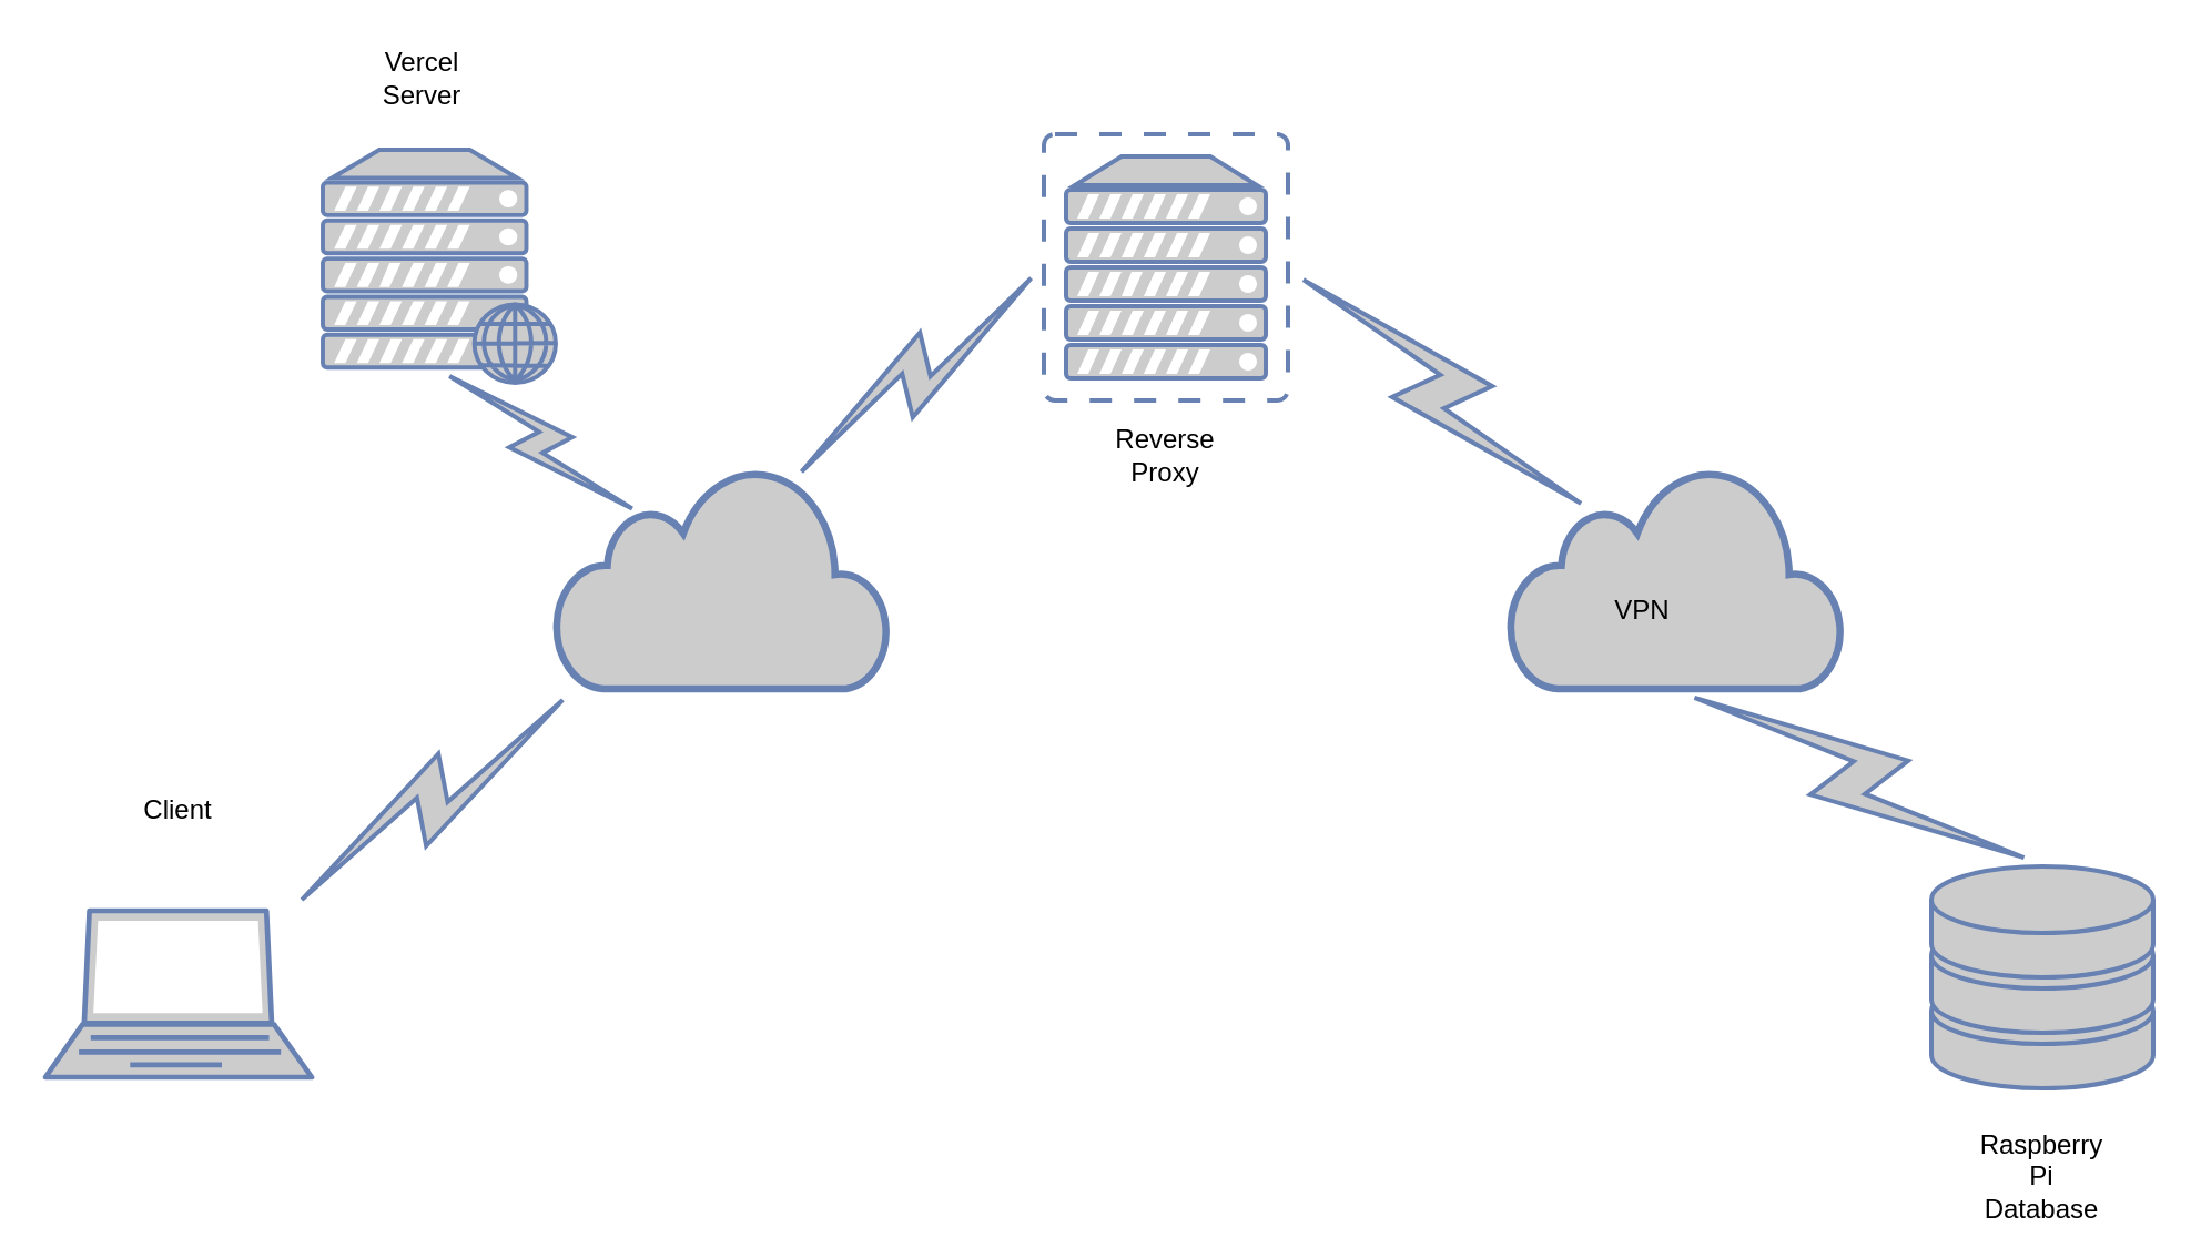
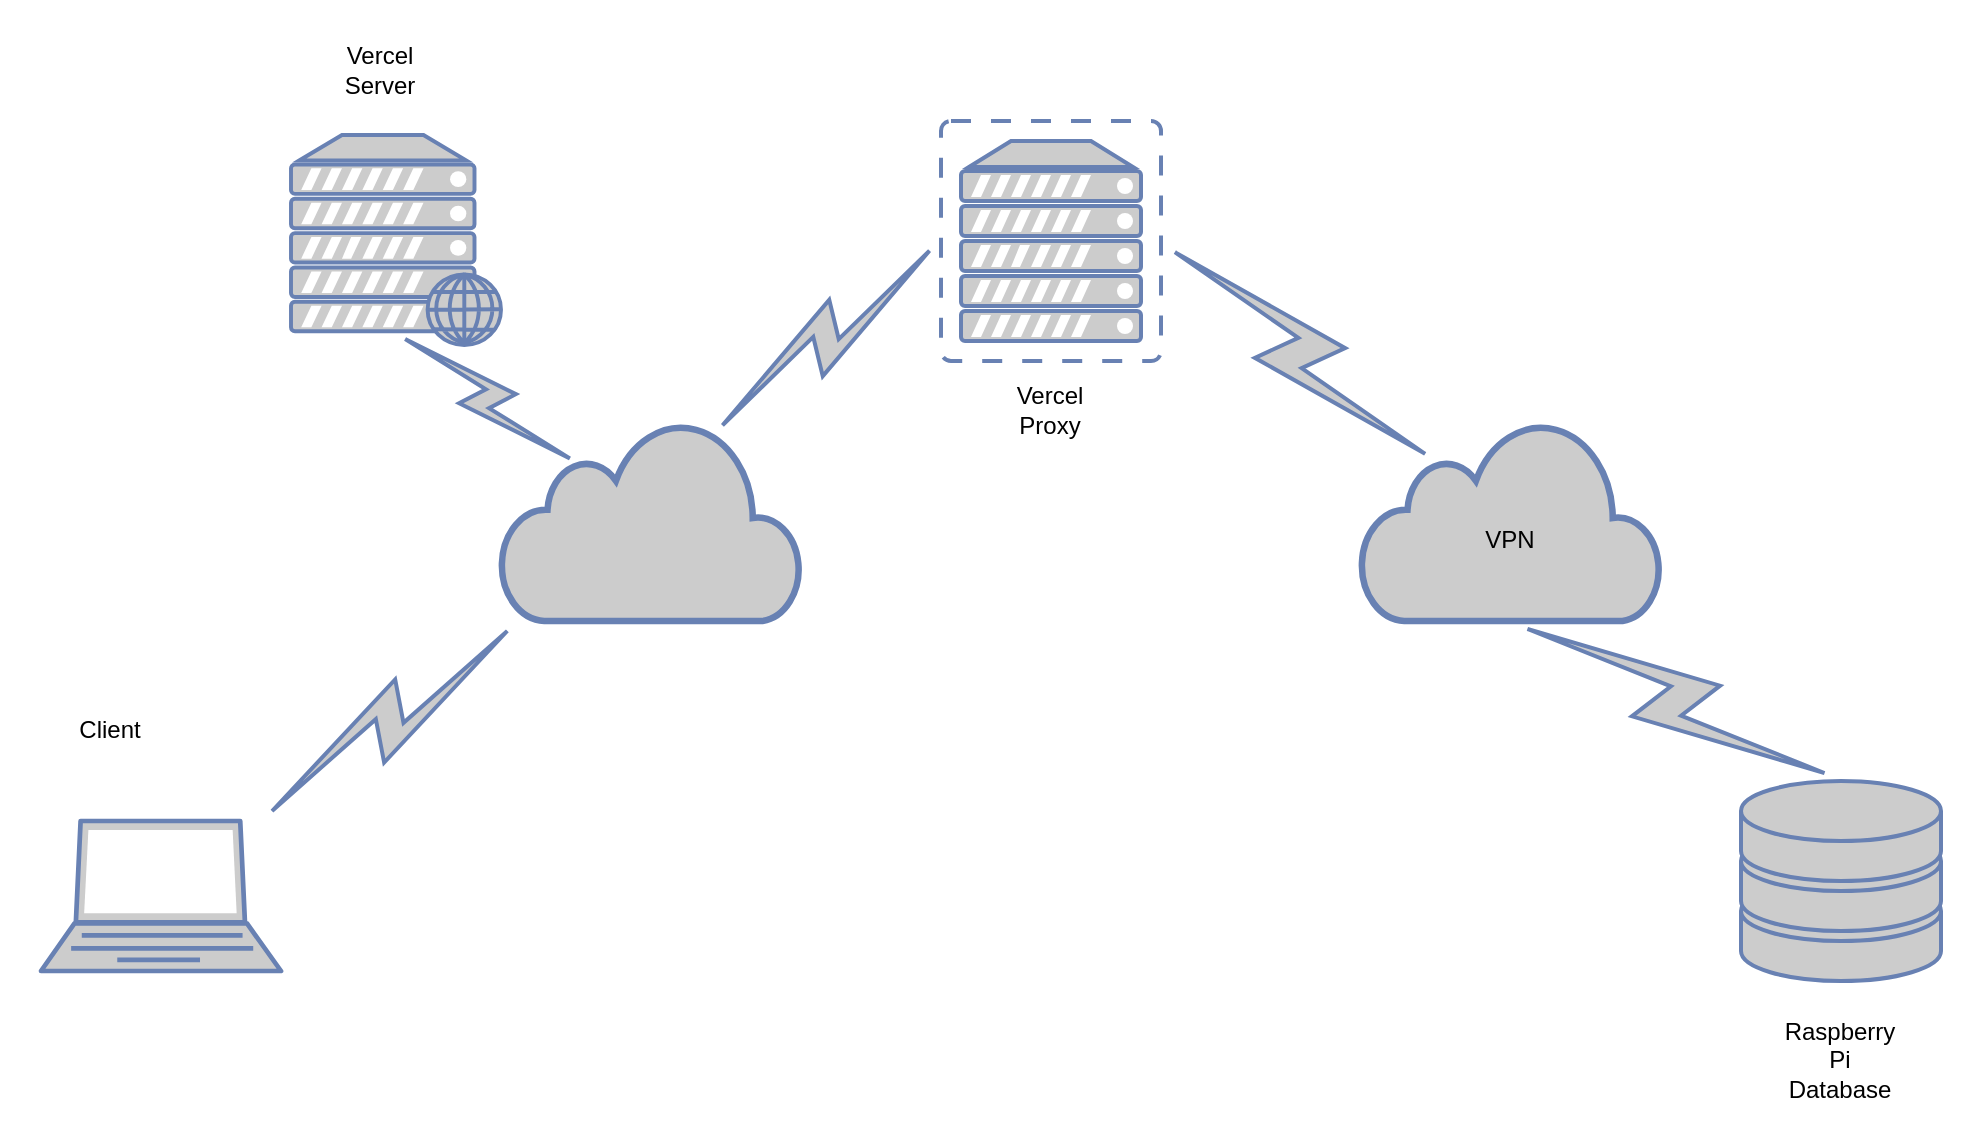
- <mxCell id="14" value="Reverse Proxy" style="text;html=1;strokeColor=none;fillColor=none;align=center;verticalAlign=middle;whiteSpace=wrap;rounded=0;" vertex="1" parent="1"><mxGeometry x="495" y="190" width="60" height="30" as="geometry" /></mxCell>
+ <mxCell id="14" value="Vercel Proxy" style="text;html=1;strokeColor=none;fillColor=none;align=center;verticalAlign=middle;whiteSpace=wrap;rounded=0;" vertex="1" parent="1"><mxGeometry x="495" y="190" width="60" height="30" as="geometry" /></mxCell>
- <mxCell id="13" value="VPN" style="text;html=1;strokeColor=none;fillColor=none;align=center;verticalAlign=middle;whiteSpace=wrap;rounded=0;" vertex="1" parent="1"><mxGeometry x="685" y="245" width="110" height="60" as="geometry" /></mxCell>
+ <mxCell id="13" value="VPN" style="text;html=1;strokeColor=none;fillColor=none;align=center;verticalAlign=middle;whiteSpace=wrap;rounded=0;" vertex="1" parent="1"><mxGeometry x="700" y="240" width="110" height="60" as="geometry" /></mxCell>
- <mxCell id="16" value="Client" style="text;html=1;strokeColor=none;fillColor=none;align=center;verticalAlign=middle;whiteSpace=wrap;rounded=0;" vertex="1" parent="1"><mxGeometry x="50" y="350" width="60" height="30" as="geometry" /></mxCell>
+ <mxCell id="16" value="Client" style="text;html=1;strokeColor=none;fillColor=none;align=center;verticalAlign=middle;whiteSpace=wrap;rounded=0;" vertex="1" parent="1"><mxGeometry x="25" y="350" width="60" height="30" as="geometry" /></mxCell>
